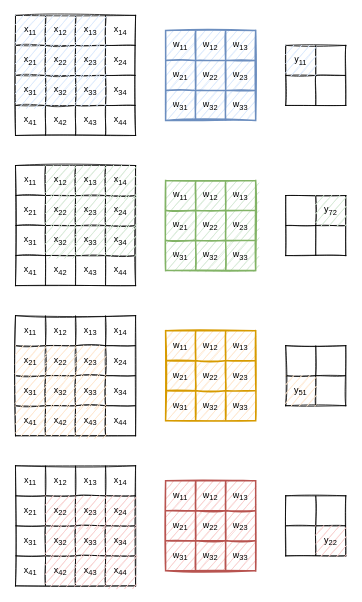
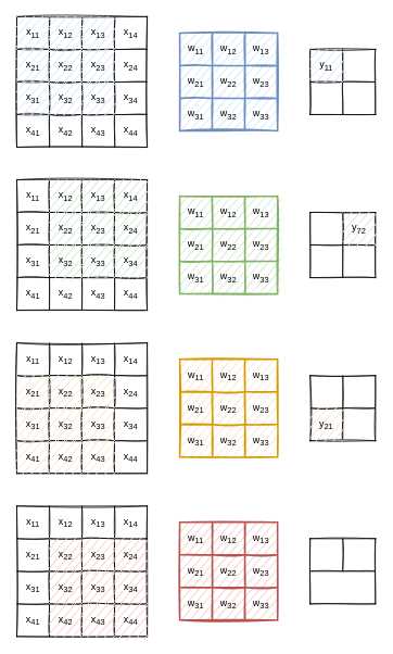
- <mxCell id="123" value="y&lt;sub&gt;51&lt;/sub&gt;" style="shape=partialRectangle;html=1;whiteSpace=wrap;connectable=0;overflow=hidden;fillColor=#ffe6cc;top=0;left=0;bottom=0;right=0;pointerEvents=1;strokeColor=#d79b00;sketch=1;strokeWidth=2;" vertex="1" parent="122"><mxGeometry width="40" height="40" as="geometry" /></mxCell>
+ <mxCell id="123" value="y&lt;sub&gt;21&lt;/sub&gt;" style="shape=partialRectangle;html=1;whiteSpace=wrap;connectable=0;overflow=hidden;fillColor=#ffe6cc;top=0;left=0;bottom=0;right=0;pointerEvents=1;strokeColor=#d79b00;sketch=1;strokeWidth=2;" vertex="1" parent="122"><mxGeometry width="40" height="40" as="geometry" /></mxCell>
- <mxCell id="165" value="y&lt;sub&gt;22&lt;/sub&gt;" style="shape=partialRectangle;html=1;whiteSpace=wrap;connectable=0;overflow=hidden;fillColor=#f8cecc;top=0;left=0;bottom=0;right=0;pointerEvents=1;strokeColor=#b85450;sketch=1;strokeWidth=2;" vertex="1" parent="163"><mxGeometry x="40" width="40" height="40" as="geometry" /></mxCell>
